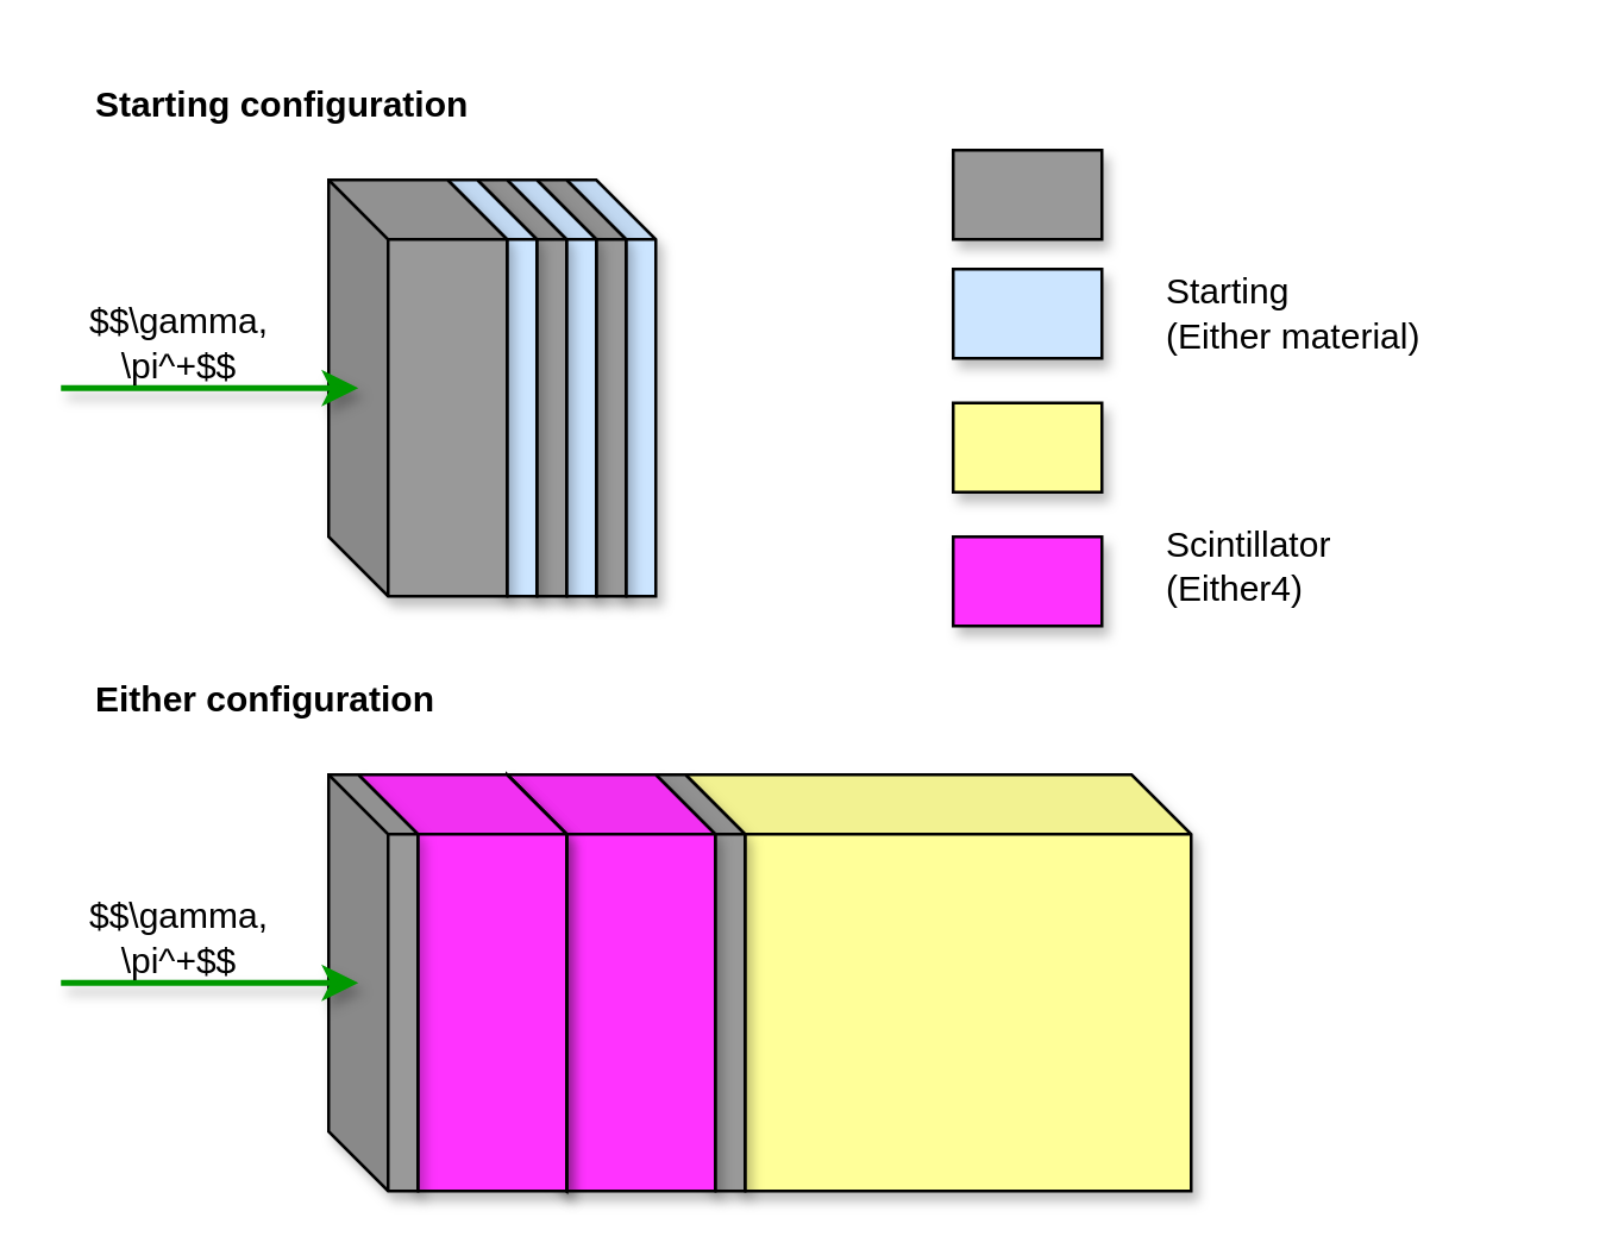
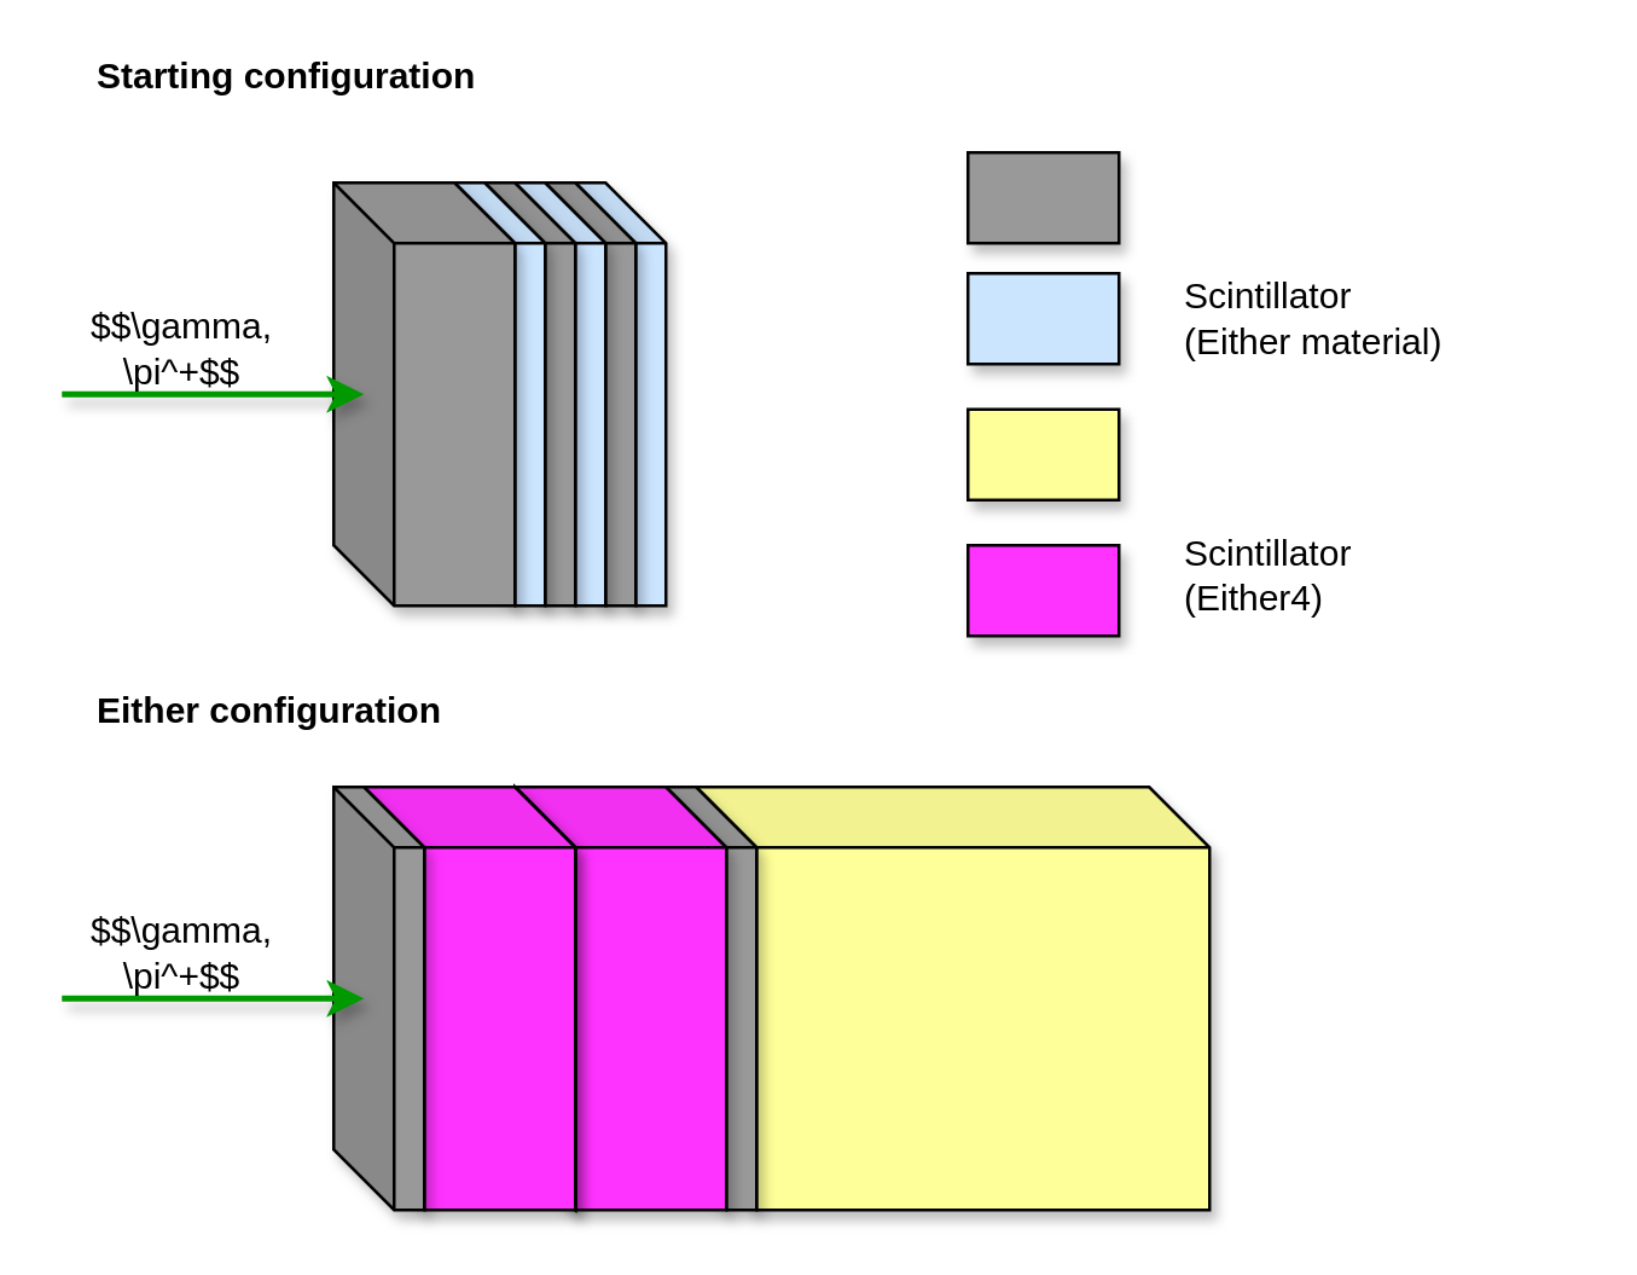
- <mxCell id="21" value="&lt;b&gt;Starting configuration&lt;/b&gt;" style="text;html=1;align=left;verticalAlign=middle;whiteSpace=wrap;rounded=0;" vertex="1" parent="1"><mxGeometry x="30" y="20" width="160" height="30" as="geometry" /></mxCell>
+ <mxCell id="21" value="&lt;b&gt;Starting configuration&lt;/b&gt;" style="text;html=1;align=left;verticalAlign=middle;whiteSpace=wrap;rounded=0;" vertex="1" parent="1"><mxGeometry x="30" y="10" width="160" height="30" as="geometry" /></mxCell>
- <mxCell id="10" value="&lt;div align=&quot;left&quot;&gt;Starting&lt;/div&gt;&lt;div align=&quot;left&quot;&gt;(Either material)&lt;/div&gt;" style="text;html=1;align=left;verticalAlign=middle;whiteSpace=wrap;rounded=0;" vertex="1" parent="1"><mxGeometry x="390" y="85" width="130" height="40" as="geometry" /></mxCell>
+ <mxCell id="10" value="&lt;div align=&quot;left&quot;&gt;Scintillator&lt;/div&gt;&lt;div align=&quot;left&quot;&gt;(Either material)&lt;/div&gt;" style="text;html=1;align=left;verticalAlign=middle;whiteSpace=wrap;rounded=0;" vertex="1" parent="1"><mxGeometry x="390" y="85" width="130" height="40" as="geometry" /></mxCell>
